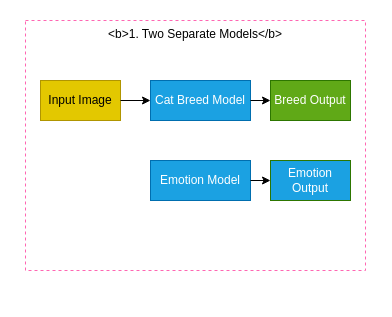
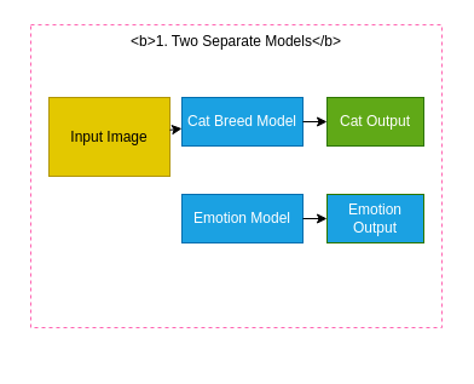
- <mxCell id="4" value="Input Image" style="rounded=0;whiteSpace=wrap;html=1;fillColor=#e3c800;fontColor=#000000;strokeColor=#B09500;" parent="2" vertex="1"><mxGeometry x="20" y="60" width="80" height="40" as="geometry" /></mxCell>
+ <mxCell id="4" value="Input Image" style="rounded=0;whiteSpace=wrap;html=1;fillColor=#e3c800;fontColor=#000000;strokeColor=#B09500;" parent="2" vertex="1"><mxGeometry x="20" y="60" width="100" height="65" as="geometry" /></mxCell>
- <mxCell id="7" value="Breed Output" style="rounded=0;whiteSpace=wrap;html=1;fillColor=#60a917;fontColor=#ffffff;strokeColor=#2D7600;" parent="2" vertex="1"><mxGeometry x="250" y="60" width="80" height="40" as="geometry" /></mxCell>
+ <mxCell id="7" value="Cat Output" style="rounded=0;whiteSpace=wrap;html=1;fillColor=#60a917;fontColor=#ffffff;strokeColor=#2D7600;" parent="2" vertex="1"><mxGeometry x="250" y="60" width="80" height="40" as="geometry" /></mxCell>
